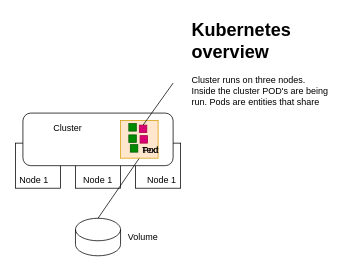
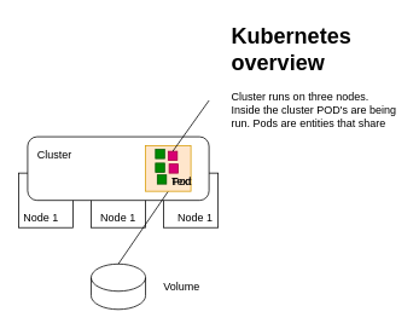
- <mxCell id="7" value="Cluster" style="text;html=1;strokeColor=none;fillColor=none;align=center;verticalAlign=middle;whiteSpace=wrap;rounded=0;" vertex="1" parent="1"><mxGeometry x="70" y="160" width="40" height="20" as="geometry" /></mxCell>
+ <mxCell id="7" value="Cluster" style="text;html=1;strokeColor=none;fillColor=none;align=center;verticalAlign=middle;whiteSpace=wrap;rounded=0;" vertex="1" parent="1"><mxGeometry x="40" y="160" width="40" height="20" as="geometry" /></mxCell>
- <mxCell id="11" value="Volume" style="text;html=1;strokeColor=none;fillColor=none;align=center;verticalAlign=middle;whiteSpace=wrap;rounded=0;" vertex="1" parent="1"><mxGeometry x="170" y="305" width="40" height="20" as="geometry" /></mxCell>
+ <mxCell id="11" value="Volume" style="text;html=1;strokeColor=none;fillColor=none;align=center;verticalAlign=middle;whiteSpace=wrap;rounded=0;" vertex="1" parent="1"><mxGeometry x="180" y="305" width="40" height="20" as="geometry" /></mxCell>
